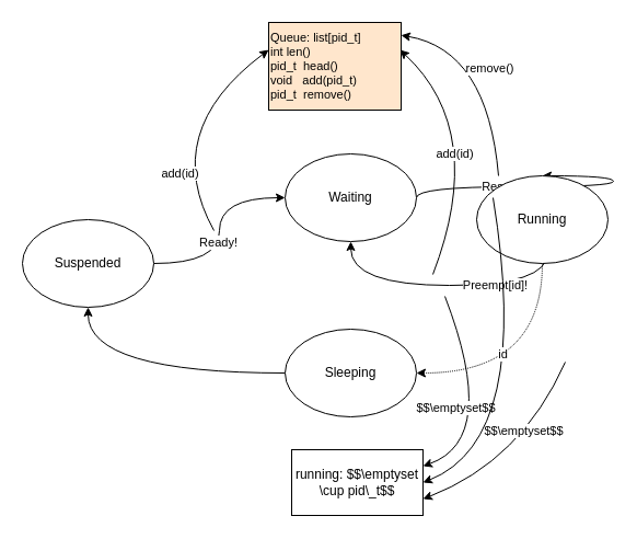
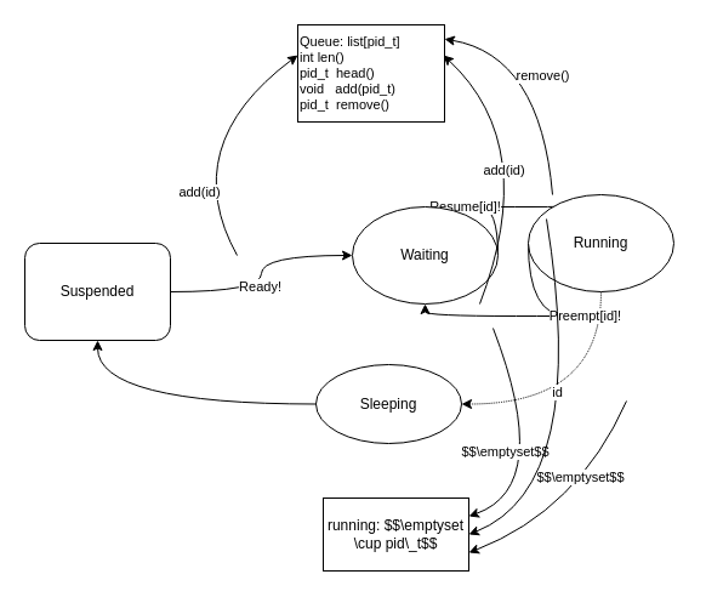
- <mxCell id="17" value="&lt;p style=&quot;font-size: 11px;&quot;&gt;&lt;font style=&quot;font-size: 11px;&quot; face=&quot;Helvetica&quot;&gt;Queue: list[pid_t]&lt;br&gt;int len()&lt;br&gt;pid_t&amp;nbsp; head()&lt;br&gt;void&amp;nbsp; &amp;nbsp;add(pid_t)&lt;br&gt;pid_t&amp;nbsp; remove()&lt;/font&gt;&lt;/p&gt;" style="rounded=0;whiteSpace=wrap;html=1;align=left;fillColor=#ffe6cc;" vertex="1" parent="1"><mxGeometry x="245" y="20" width="121" height="80" as="geometry" /></mxCell>
+ <mxCell id="17" value="&lt;p style=&quot;font-size: 11px;&quot;&gt;&lt;font style=&quot;font-size: 11px;&quot; face=&quot;Helvetica&quot;&gt;Queue: list[pid_t]&lt;br&gt;int len()&lt;br&gt;pid_t&amp;nbsp; head()&lt;br&gt;void&amp;nbsp; &amp;nbsp;add(pid_t)&lt;br&gt;pid_t&amp;nbsp; remove()&lt;/font&gt;&lt;/p&gt;" style="rounded=0;whiteSpace=wrap;html=1;align=left;" vertex="1" parent="1"><mxGeometry x="245" y="20" width="121" height="80" as="geometry" /></mxCell>
- <mxCell id="7" value="Waiting" style="ellipse;whiteSpace=wrap;html=1;" vertex="1" parent="1"><mxGeometry x="260" y="140" width="120" height="80" as="geometry" /></mxCell>
+ <mxCell id="7" value="Waiting" style="ellipse;whiteSpace=wrap;html=1;" vertex="1" parent="1"><mxGeometry x="290" y="170" width="120" height="80" as="geometry" /></mxCell>
- <mxCell id="4" value="Suspended" style="ellipse;whiteSpace=wrap;html=1;" vertex="1" parent="1"><mxGeometry x="20" y="200" width="120" height="80" as="geometry" /></mxCell>
+ <mxCell id="4" value="Suspended" style="whiteSpace=wrap;html=1;rounded=1;" vertex="1" parent="1"><mxGeometry x="20" y="200" width="120" height="80" as="geometry" /></mxCell>
- <mxCell id="12" value="Sleeping" style="ellipse;whiteSpace=wrap;html=1;" vertex="1" parent="1"><mxGeometry x="260" y="300" width="120" height="80" as="geometry" /></mxCell>
+ <mxCell id="12" value="Sleeping" style="ellipse;whiteSpace=wrap;html=1;" vertex="1" parent="1"><mxGeometry x="260" y="300" width="120" height="65" as="geometry" /></mxCell>
